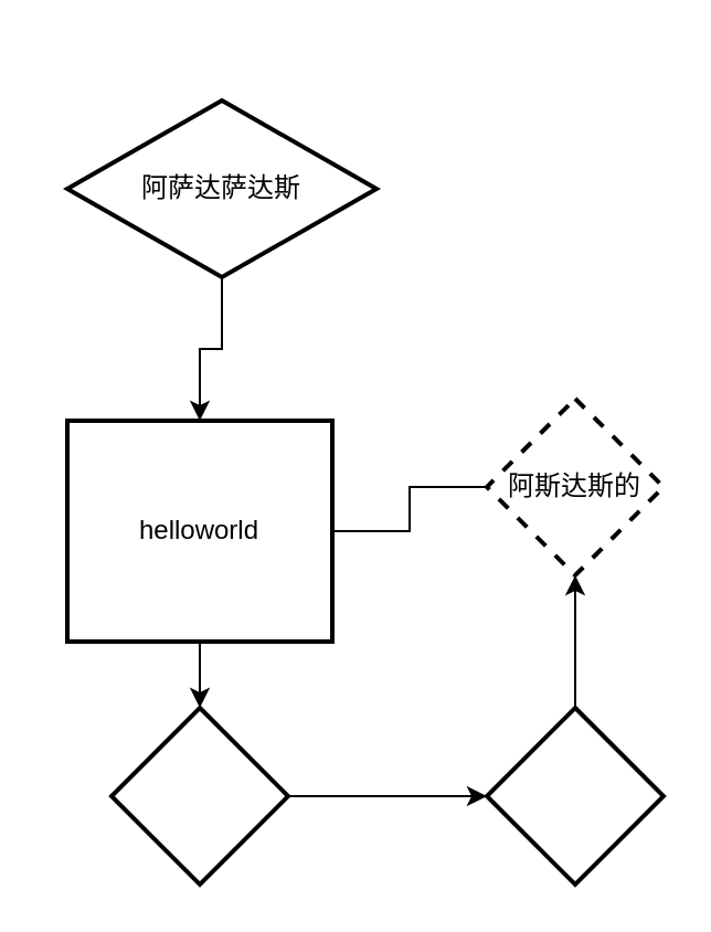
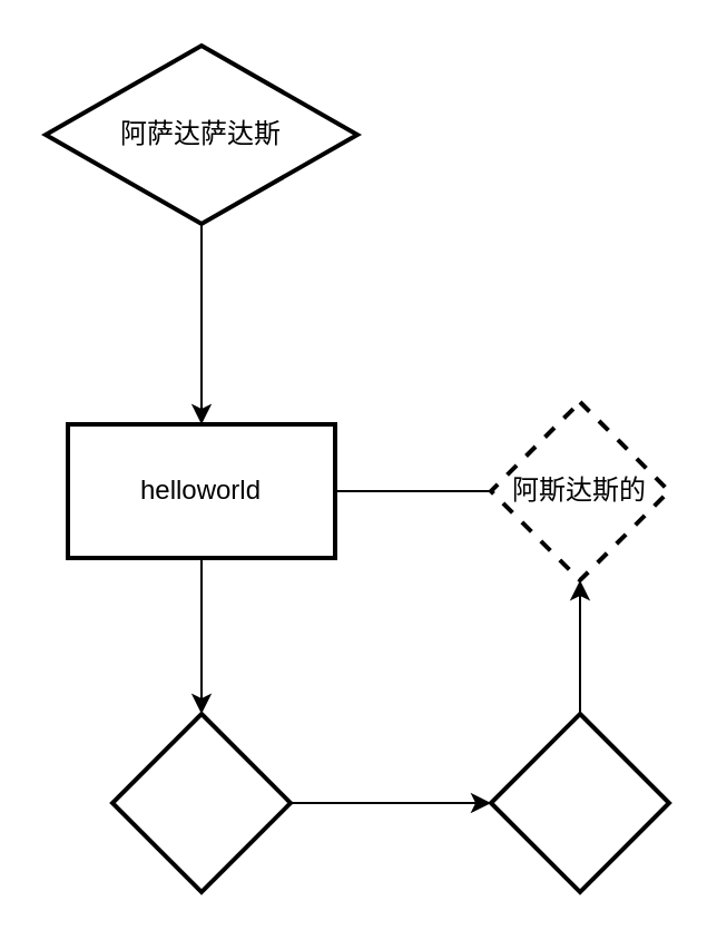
- <mxCell id="3" value="阿萨达萨达斯" style="strokeWidth=2;html=1;shape=mxgraph.flowchart.decision;whiteSpace=wrap;" parent="1" vertex="1"><mxGeometry x="30" y="45" width="140" height="80" as="geometry" /></mxCell>
+ <mxCell id="3" value="阿萨达萨达斯" style="strokeWidth=2;html=1;shape=mxgraph.flowchart.decision;whiteSpace=wrap;" parent="1" vertex="1"><mxGeometry x="20" y="20" width="140" height="80" as="geometry" /></mxCell>
- <mxCell id="5" value="helloworld" style="whiteSpace=wrap;html=1;strokeWidth=2;" parent="1" vertex="1"><mxGeometry x="30" y="190" width="120" height="100" as="geometry" /></mxCell>
+ <mxCell id="5" value="helloworld" style="whiteSpace=wrap;html=1;strokeWidth=2;" parent="1" vertex="1"><mxGeometry x="30" y="190" width="120" height="60" as="geometry" /></mxCell>
